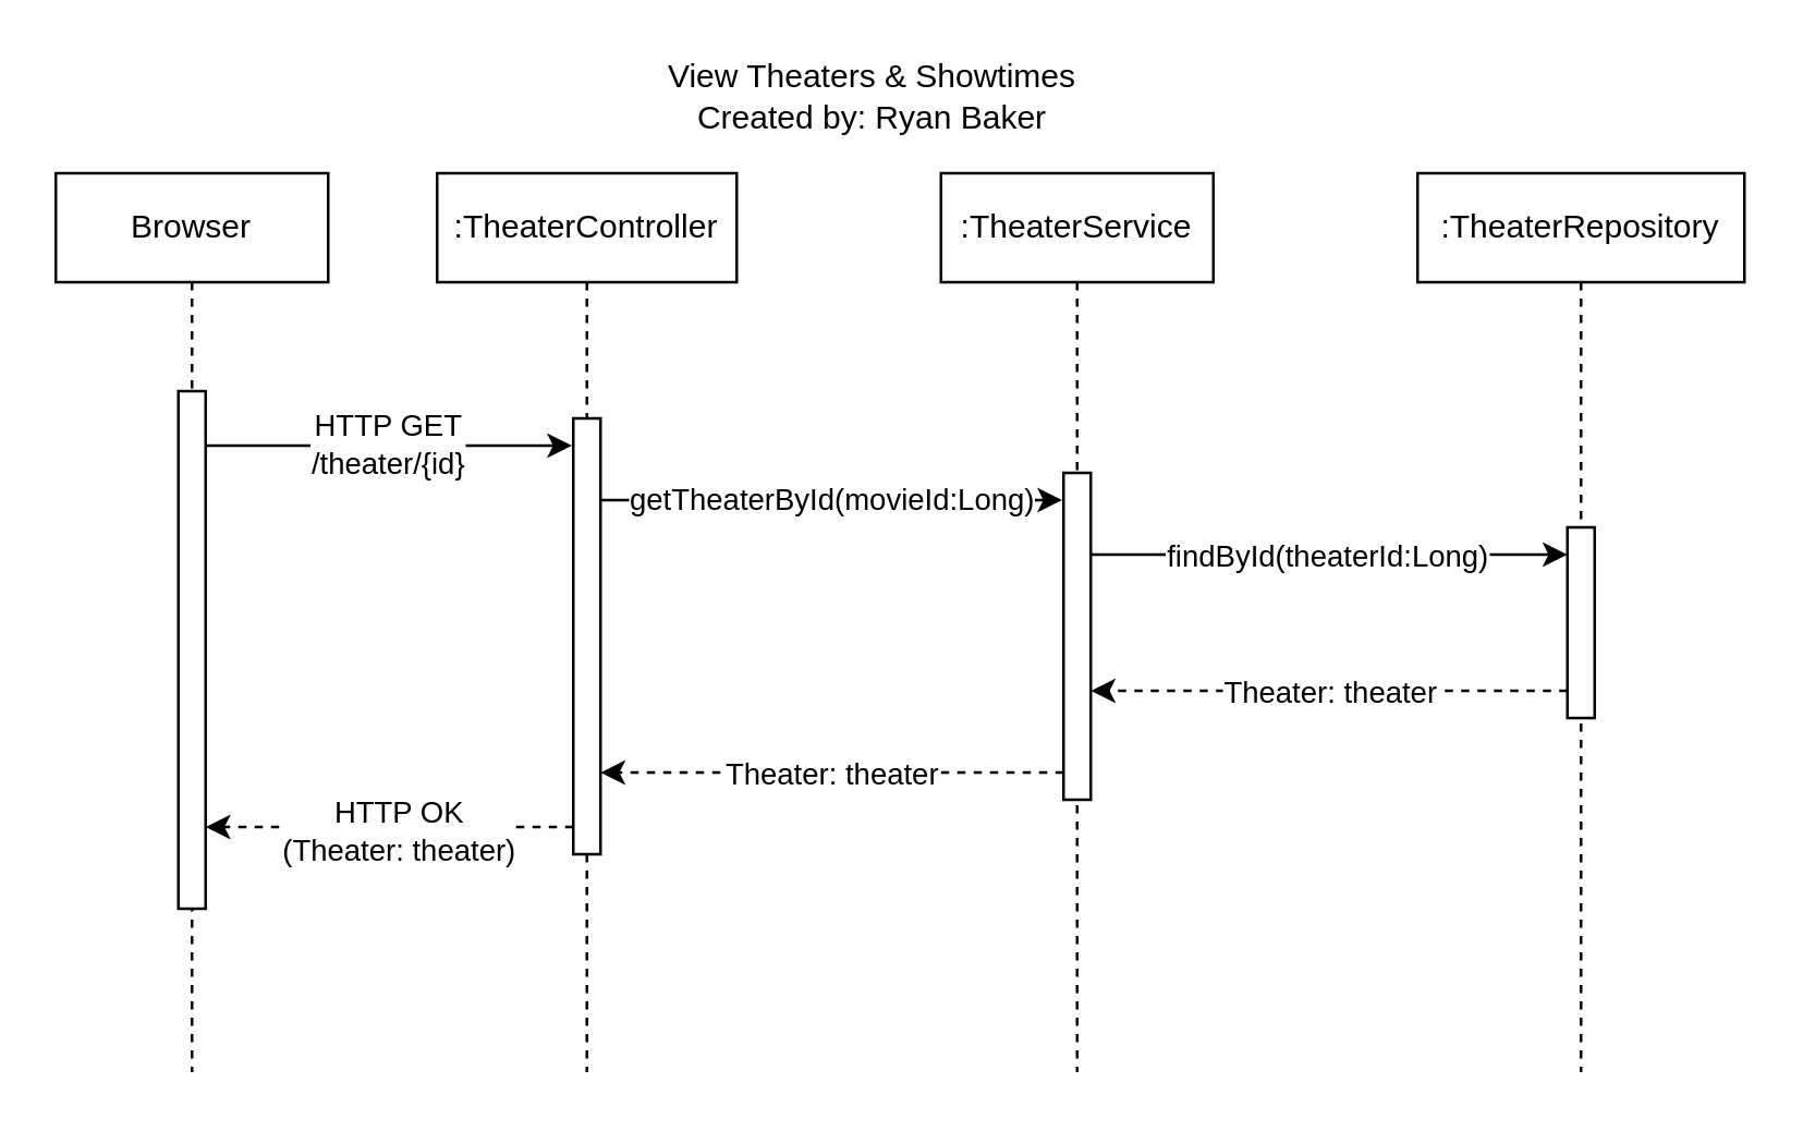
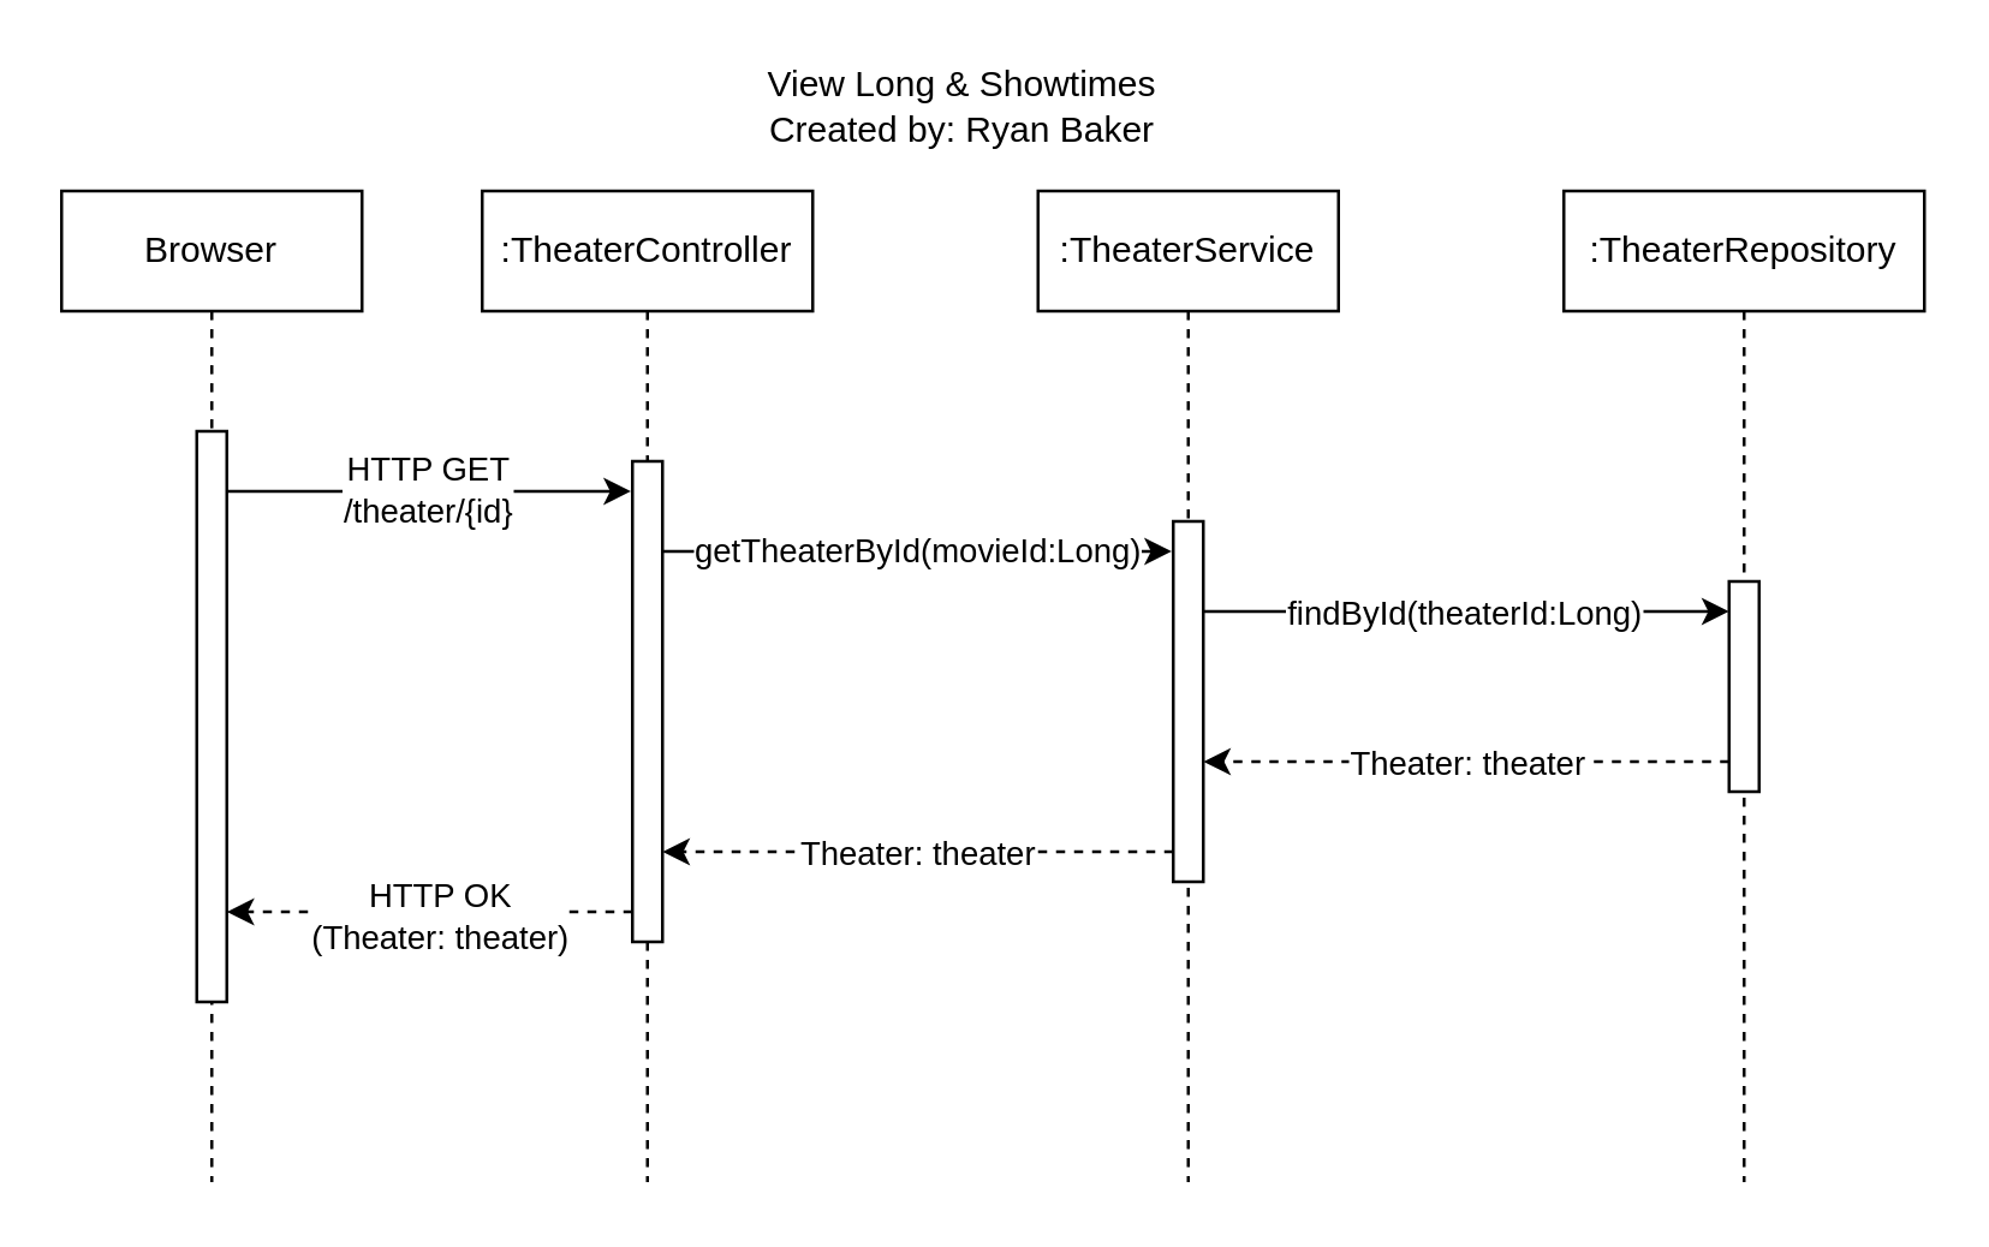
- <mxCell id="6" value="View Theaters &amp;amp; Showtimes&lt;div&gt;Created by: Ryan Baker&lt;/div&gt;" style="text;html=1;align=center;verticalAlign=middle;whiteSpace=wrap;rounded=0;" parent="1" vertex="1"><mxGeometry x="225" y="20" width="190" height="30" as="geometry" /></mxCell>
+ <mxCell id="6" value="View Long &amp;amp; Showtimes&lt;div&gt;Created by: Ryan Baker&lt;/div&gt;" style="text;html=1;align=center;verticalAlign=middle;whiteSpace=wrap;rounded=0;" parent="1" vertex="1"><mxGeometry x="225" y="20" width="190" height="30" as="geometry" /></mxCell>
